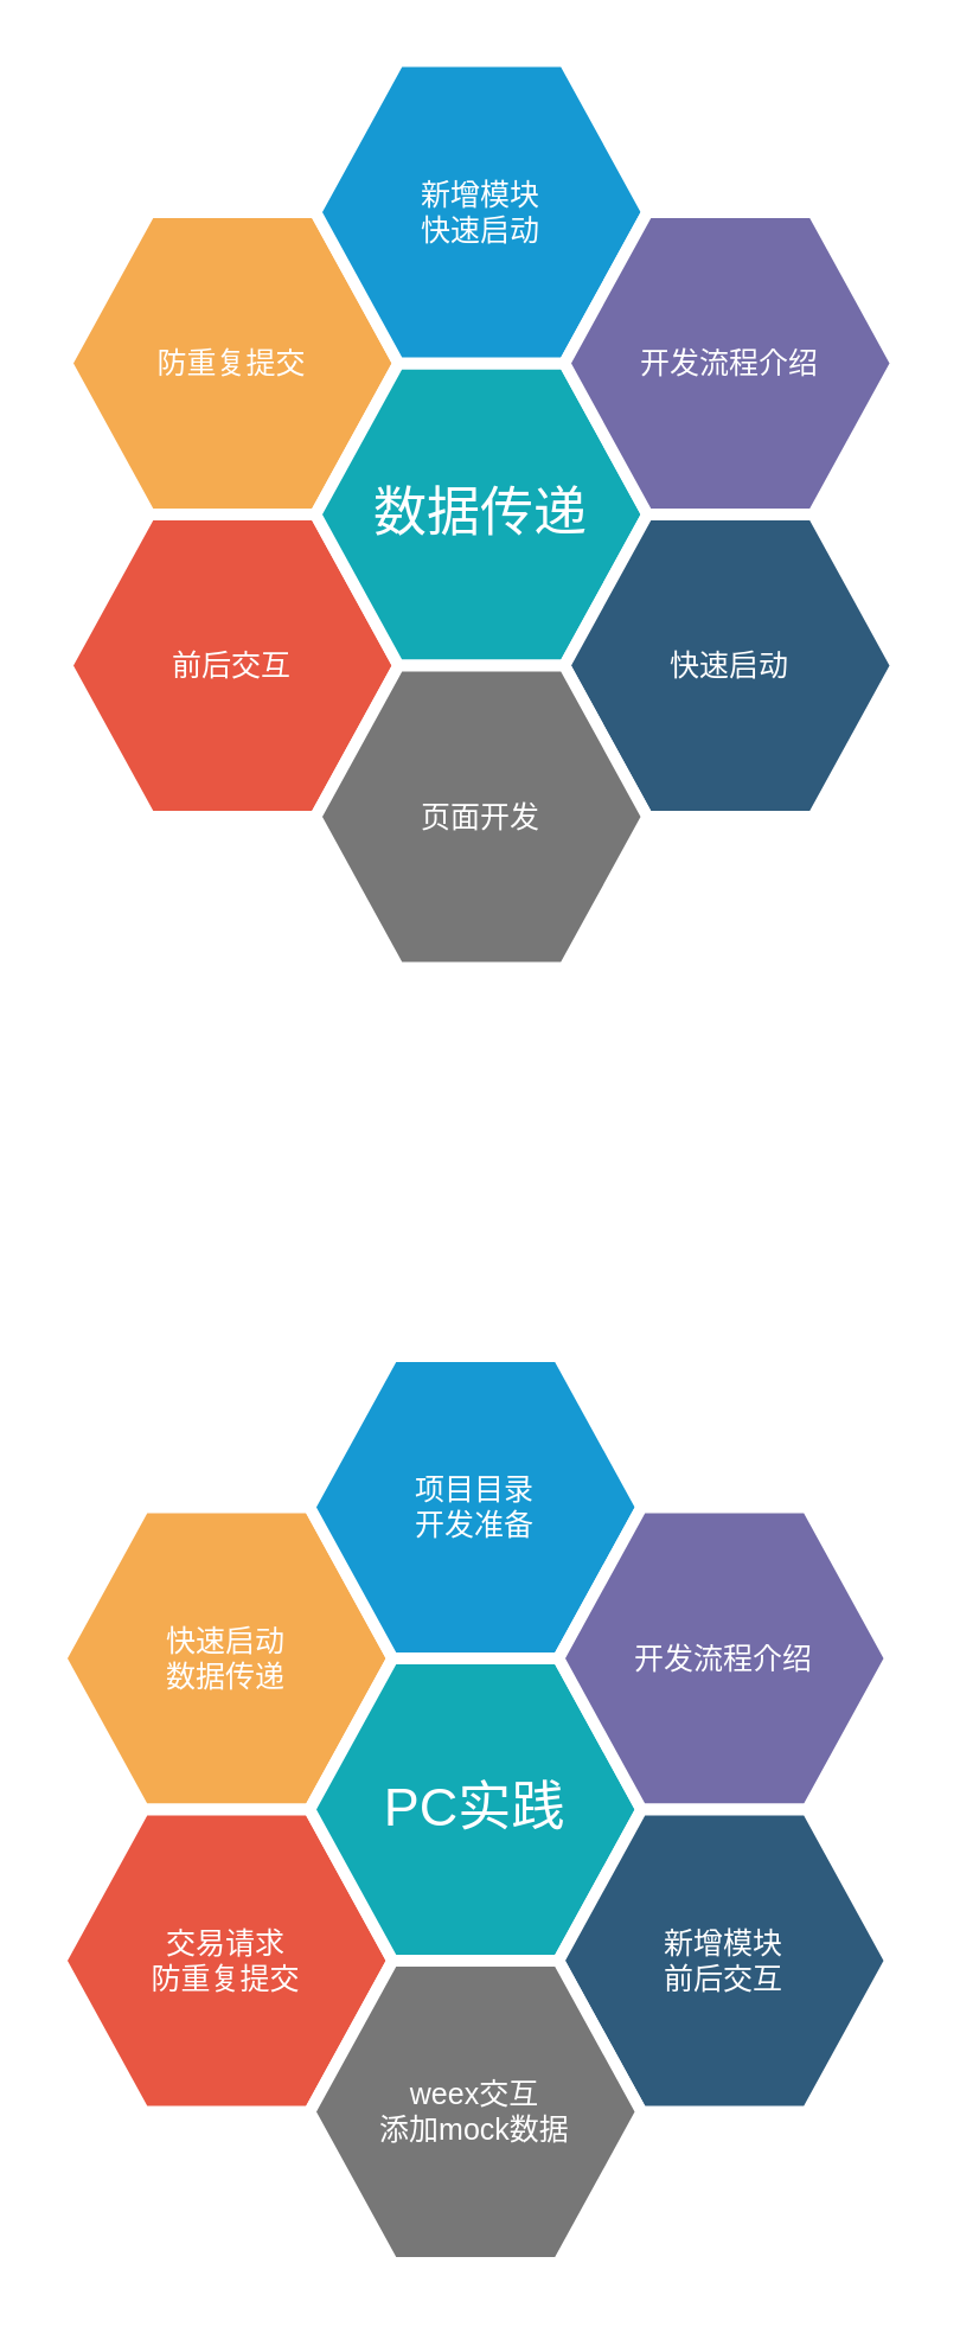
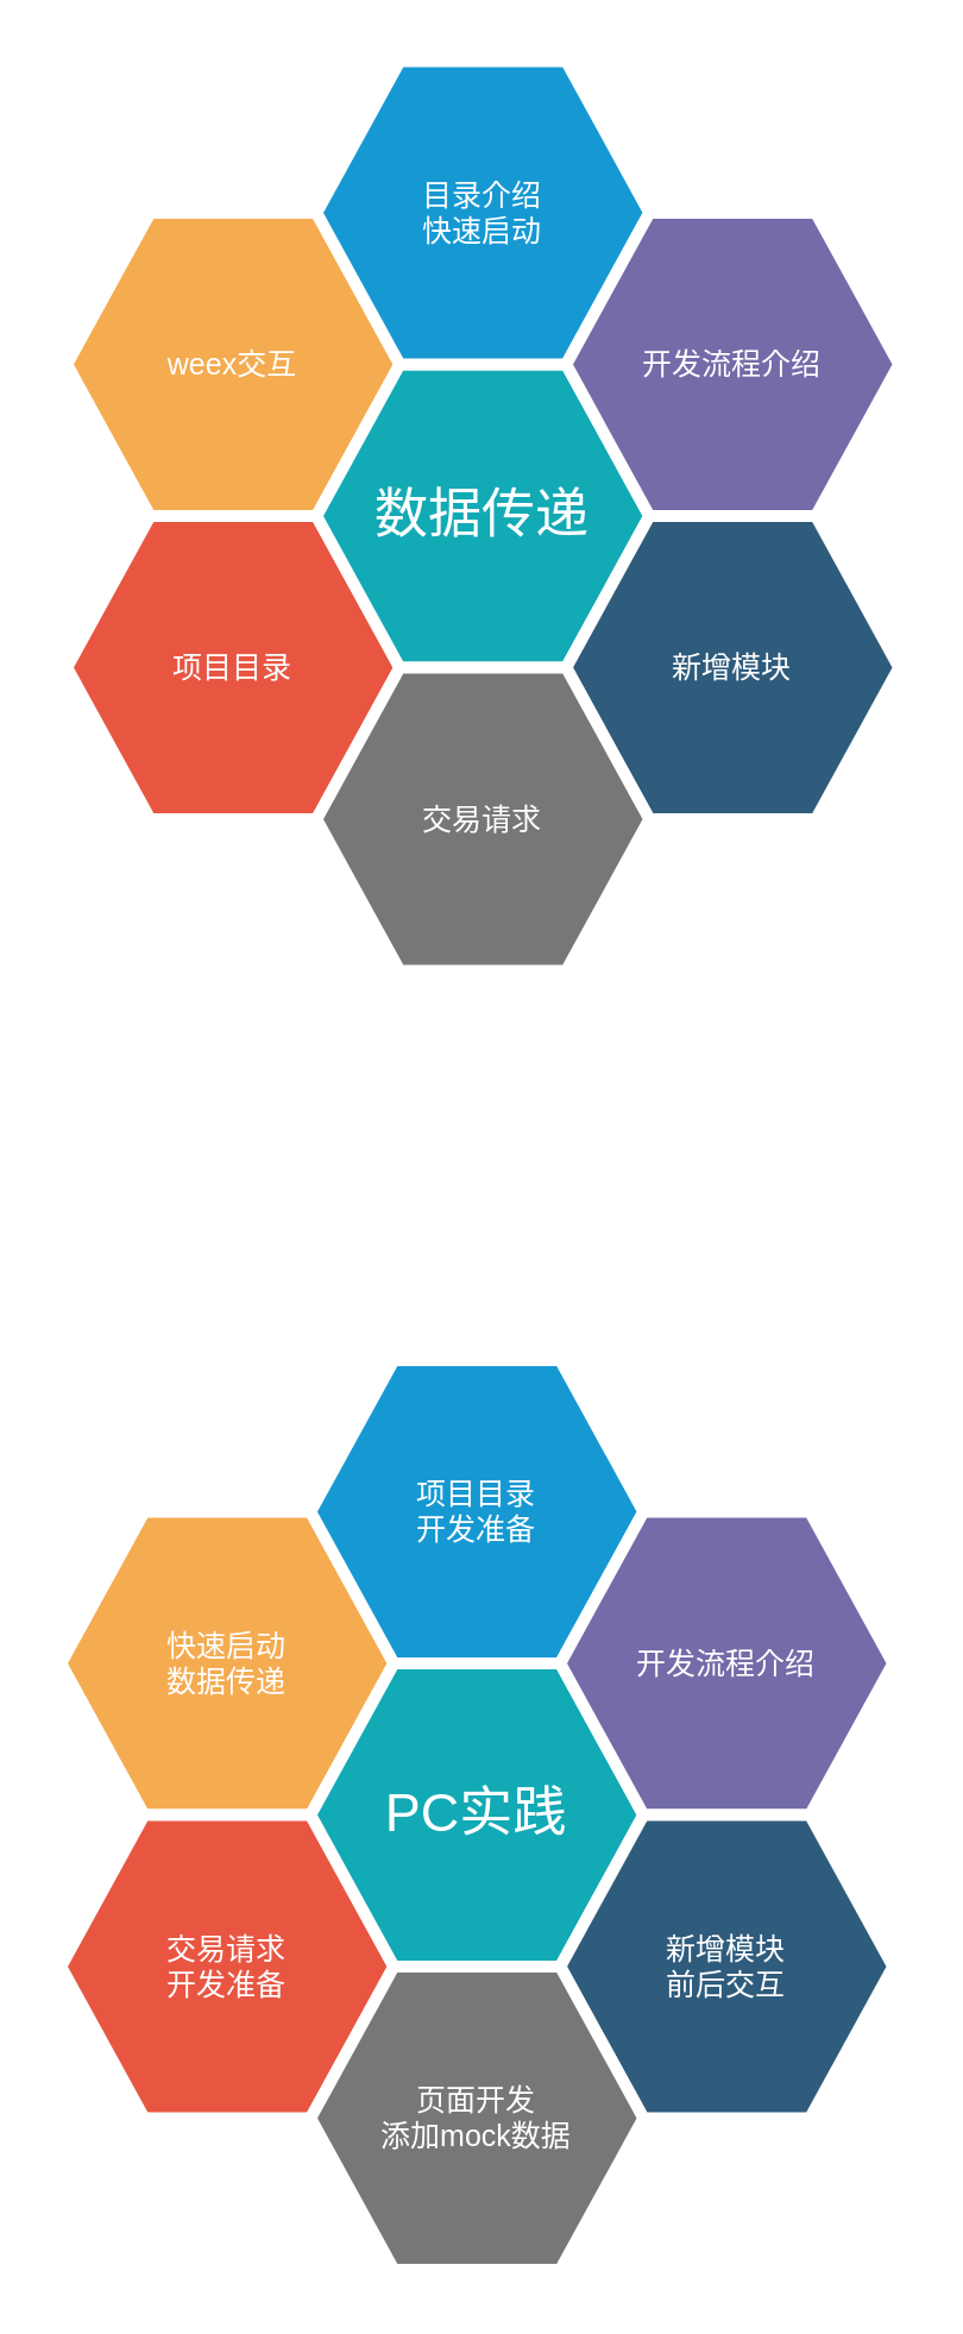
- <mxCell id="5" value="新增模块&lt;br&gt;快速启动" style="shape=hexagon;strokeWidth=4;html=1;fillColor=#1699D3;strokeColor=#ffffff;shadow=0;fontSize=10;fontColor=#FFFFFF;align=center;fontStyle=0;whiteSpace=wrap;spacing=10;rounded=0;" vertex="1" parent="1"><mxGeometry x="106" y="20" width="112" height="102" as="geometry" /></mxCell>
+ <mxCell id="5" value="目录介绍&lt;br&gt;快速启动" style="shape=hexagon;strokeWidth=4;html=1;fillColor=#1699D3;strokeColor=#ffffff;shadow=0;fontSize=10;fontColor=#FFFFFF;align=center;fontStyle=0;whiteSpace=wrap;spacing=10;rounded=0;" vertex="1" parent="1"><mxGeometry x="106" y="20" width="112" height="102" as="geometry" /></mxCell>
- <mxCell id="2" value="防重复提交" style="shape=hexagon;strokeWidth=4;html=1;fillColor=#F5AB50;strokeColor=#ffffff;shadow=0;fontSize=10;fontColor=#FFFFFF;align=center;fontStyle=0;whiteSpace=wrap;spacing=10;rounded=0;" vertex="1" parent="1"><mxGeometry x="22" y="71" width="112" height="102" as="geometry" /></mxCell>
+ <mxCell id="2" value="weex交互" style="shape=hexagon;strokeWidth=4;html=1;fillColor=#F5AB50;strokeColor=#ffffff;shadow=0;fontSize=10;fontColor=#FFFFFF;align=center;fontStyle=0;whiteSpace=wrap;spacing=10;rounded=0;" vertex="1" parent="1"><mxGeometry x="22" y="71" width="112" height="102" as="geometry" /></mxCell>
- <mxCell id="3" value="&lt;span&gt;前后交互&lt;/span&gt;" style="shape=hexagon;strokeWidth=4;html=1;fillColor=#E85642;strokeColor=#ffffff;shadow=0;fontSize=10;fontColor=#FFFFFF;align=center;fontStyle=0;whiteSpace=wrap;spacing=10;rounded=0;" vertex="1" parent="1"><mxGeometry x="22" y="173" width="112" height="102" as="geometry" /></mxCell>
+ <mxCell id="3" value="&lt;span&gt;项目目录&lt;/span&gt;" style="shape=hexagon;strokeWidth=4;html=1;fillColor=#E85642;strokeColor=#ffffff;shadow=0;fontSize=10;fontColor=#FFFFFF;align=center;fontStyle=0;whiteSpace=wrap;spacing=10;rounded=0;" vertex="1" parent="1"><mxGeometry x="22" y="173" width="112" height="102" as="geometry" /></mxCell>
- <mxCell id="7" value="&lt;span&gt;快速启动&lt;/span&gt;" style="shape=hexagon;strokeWidth=4;html=1;fillColor=#2F5B7C;strokeColor=#ffffff;shadow=0;fontSize=10;fontColor=#FFFFFF;align=center;fontStyle=0;whiteSpace=wrap;spacing=10;rounded=0;" vertex="1" parent="1"><mxGeometry x="190" y="173" width="112" height="102" as="geometry" /></mxCell>
+ <mxCell id="7" value="&lt;span&gt;新增模块&lt;/span&gt;" style="shape=hexagon;strokeWidth=4;html=1;fillColor=#2F5B7C;strokeColor=#ffffff;shadow=0;fontSize=10;fontColor=#FFFFFF;align=center;fontStyle=0;whiteSpace=wrap;spacing=10;rounded=0;" vertex="1" parent="1"><mxGeometry x="190" y="173" width="112" height="102" as="geometry" /></mxCell>
- <mxCell id="8" value="&lt;span&gt;页面开发&lt;/span&gt;" style="shape=hexagon;strokeWidth=4;html=1;fillColor=#777777;strokeColor=#ffffff;shadow=0;fontSize=10;fontColor=#FFFFFF;align=center;fontStyle=0;whiteSpace=wrap;spacing=10;rounded=0;" vertex="1" parent="1"><mxGeometry x="106" y="224" width="112" height="102" as="geometry" /></mxCell>
+ <mxCell id="8" value="&lt;span&gt;交易请求&lt;/span&gt;" style="shape=hexagon;strokeWidth=4;html=1;fillColor=#777777;strokeColor=#ffffff;shadow=0;fontSize=10;fontColor=#FFFFFF;align=center;fontStyle=0;whiteSpace=wrap;spacing=10;rounded=0;" vertex="1" parent="1"><mxGeometry x="106" y="224" width="112" height="102" as="geometry" /></mxCell>
- <mxCell id="10" value="交易请求&lt;br&gt;防重复提交" style="shape=hexagon;strokeWidth=4;html=1;fillColor=#E85642;strokeColor=#ffffff;shadow=0;fontSize=10;fontColor=#FFFFFF;align=center;fontStyle=0;whiteSpace=wrap;spacing=10;rounded=0;" vertex="1" parent="1"><mxGeometry x="20" y="610" width="112" height="102" as="geometry" /></mxCell>
+ <mxCell id="10" value="交易请求&lt;br&gt;开发准备" style="shape=hexagon;strokeWidth=4;html=1;fillColor=#E85642;strokeColor=#ffffff;shadow=0;fontSize=10;fontColor=#FFFFFF;align=center;fontStyle=0;whiteSpace=wrap;spacing=10;rounded=0;" vertex="1" parent="1"><mxGeometry x="20" y="610" width="112" height="102" as="geometry" /></mxCell>
- <mxCell id="15" value="&lt;span&gt;weex交互&lt;br&gt;&lt;/span&gt;添加mock数据&lt;span&gt;&lt;br&gt;&lt;/span&gt;" style="shape=hexagon;strokeWidth=4;html=1;fillColor=#777777;strokeColor=#ffffff;shadow=0;fontSize=10;fontColor=#FFFFFF;align=center;fontStyle=0;whiteSpace=wrap;spacing=10;rounded=0;" vertex="1" parent="1"><mxGeometry x="104" y="661" width="112" height="102" as="geometry" /></mxCell>
+ <mxCell id="15" value="&lt;span&gt;页面开发&lt;br&gt;&lt;/span&gt;添加mock数据&lt;span&gt;&lt;br&gt;&lt;/span&gt;" style="shape=hexagon;strokeWidth=4;html=1;fillColor=#777777;strokeColor=#ffffff;shadow=0;fontSize=10;fontColor=#FFFFFF;align=center;fontStyle=0;whiteSpace=wrap;spacing=10;rounded=0;" vertex="1" parent="1"><mxGeometry x="104" y="661" width="112" height="102" as="geometry" /></mxCell>
